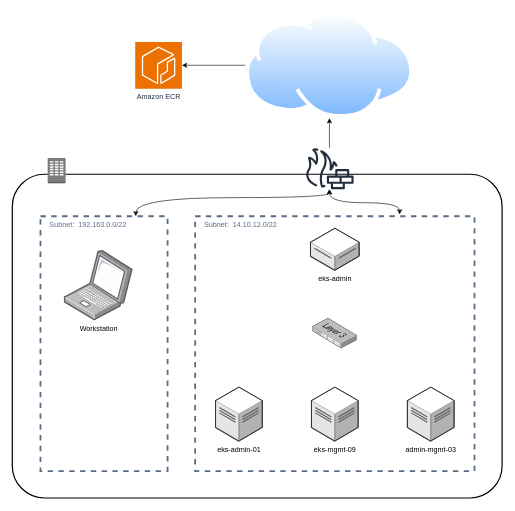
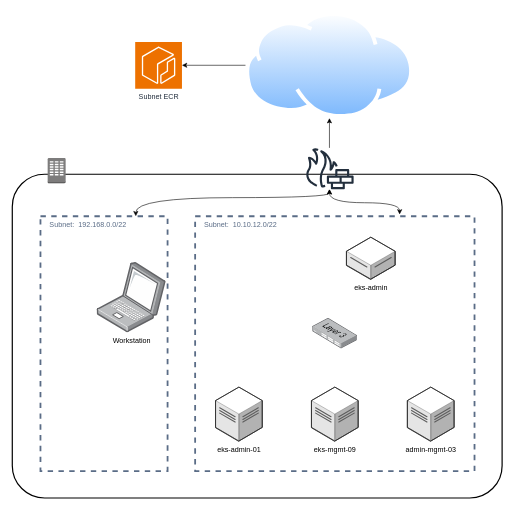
- <mxCell id="17" value="Amazon ECR" style="sketch=0;points=[[0,0,0],[0.25,0,0],[0.5,0,0],[0.75,0,0],[1,0,0],[0,1,0],[0.25,1,0],[0.5,1,0],[0.75,1,0],[1,1,0],[0,0.25,0],[0,0.5,0],[0,0.75,0],[1,0.25,0],[1,0.5,0],[1,0.75,0]];outlineConnect=0;fontColor=#232F3E;fillColor=#ED7100;strokeColor=#ffffff;dashed=0;verticalLabelPosition=bottom;verticalAlign=top;align=center;html=1;fontSize=12;fontStyle=0;aspect=fixed;shape=mxgraph.aws4.resourceIcon;resIcon=mxgraph.aws4.ecr;" parent="1" vertex="1"><mxGeometry x="225" y="69.2" width="78" height="78" as="geometry" /></mxCell>
+ <mxCell id="17" value="Subnet ECR" style="sketch=0;points=[[0,0,0],[0.25,0,0],[0.5,0,0],[0.75,0,0],[1,0,0],[0,1,0],[0.25,1,0],[0.5,1,0],[0.75,1,0],[1,1,0],[0,0.25,0],[0,0.5,0],[0,0.75,0],[1,0.25,0],[1,0.5,0],[1,0.75,0]];outlineConnect=0;fontColor=#232F3E;fillColor=#ED7100;strokeColor=#ffffff;dashed=0;verticalLabelPosition=bottom;verticalAlign=top;align=center;html=1;fontSize=12;fontStyle=0;aspect=fixed;shape=mxgraph.aws4.resourceIcon;resIcon=mxgraph.aws4.ecr;" parent="1" vertex="1"><mxGeometry x="225" y="69.2" width="78" height="78" as="geometry" /></mxCell>
- <mxCell id="4" value="&amp;nbsp; &amp;nbsp; Subnet:&amp;nbsp; 192.163.0.0/22" style="fillColor=none;strokeColor=#5A6C86;dashed=1;verticalAlign=top;fontStyle=0;fontColor=#5A6C86;whiteSpace=wrap;html=1;align=left;strokeWidth=3;" vertex="1" parent="1"><mxGeometry x="67" y="360" width="212" height="425" as="geometry" /></mxCell>
+ <mxCell id="4" value="&amp;nbsp; &amp;nbsp; Subnet:&amp;nbsp; 192.168.0.0/22" style="fillColor=none;strokeColor=#5A6C86;dashed=1;verticalAlign=top;fontStyle=0;fontColor=#5A6C86;whiteSpace=wrap;html=1;align=left;strokeWidth=3;" vertex="1" parent="1"><mxGeometry x="67" y="360" width="212" height="425" as="geometry" /></mxCell>
- <mxCell id="14" value="&amp;nbsp; &amp;nbsp; Subnet:&amp;nbsp; 14.10.12.0/22" style="fillColor=none;strokeColor=#5A6C86;dashed=1;verticalAlign=top;fontStyle=0;fontColor=#5A6C86;whiteSpace=wrap;html=1;align=left;strokeWidth=3;" parent="1" vertex="1"><mxGeometry x="324.98" y="360" width="466" height="425" as="geometry" /></mxCell>
+ <mxCell id="14" value="&amp;nbsp; &amp;nbsp; Subnet:&amp;nbsp; 10.10.12.0/22" style="fillColor=none;strokeColor=#5A6C86;dashed=1;verticalAlign=top;fontStyle=0;fontColor=#5A6C86;whiteSpace=wrap;html=1;align=left;strokeWidth=3;" parent="1" vertex="1"><mxGeometry x="324.98" y="360" width="466" height="425" as="geometry" /></mxCell>
- <mxCell id="9" value="eks-admin" style="verticalLabelPosition=bottom;html=1;verticalAlign=top;strokeWidth=1;align=center;outlineConnect=0;dashed=0;outlineConnect=0;shape=mxgraph.aws3d.dataServer;strokeColor=#5E5E5E;aspect=fixed;" parent="1" vertex="1"><mxGeometry x="517.37" y="380" width="81.23" height="70" as="geometry" /></mxCell>
+ <mxCell id="9" value="eks-admin" style="verticalLabelPosition=bottom;html=1;verticalAlign=top;strokeWidth=1;align=center;outlineConnect=0;dashed=0;outlineConnect=0;shape=mxgraph.aws3d.dataServer;strokeColor=#5E5E5E;aspect=fixed;" parent="1" vertex="1"><mxGeometry x="577.37" y="395" width="81.23" height="70" as="geometry" /></mxCell>
- <mxCell id="18" value="Workstation" style="image;points=[];aspect=fixed;html=1;align=center;shadow=0;dashed=0;image=img/lib/allied_telesis/computer_and_terminals/Laptop.svg;" parent="1" vertex="1"><mxGeometry x="106" y="417" width="115.35" height="117" as="geometry" /></mxCell>
+ <mxCell id="18" value="Workstation" style="image;points=[];aspect=fixed;html=1;align=center;shadow=0;dashed=0;image=img/lib/allied_telesis/computer_and_terminals/Laptop.svg;" parent="1" vertex="1"><mxGeometry x="161" y="437" width="115.35" height="117" as="geometry" /></mxCell>
